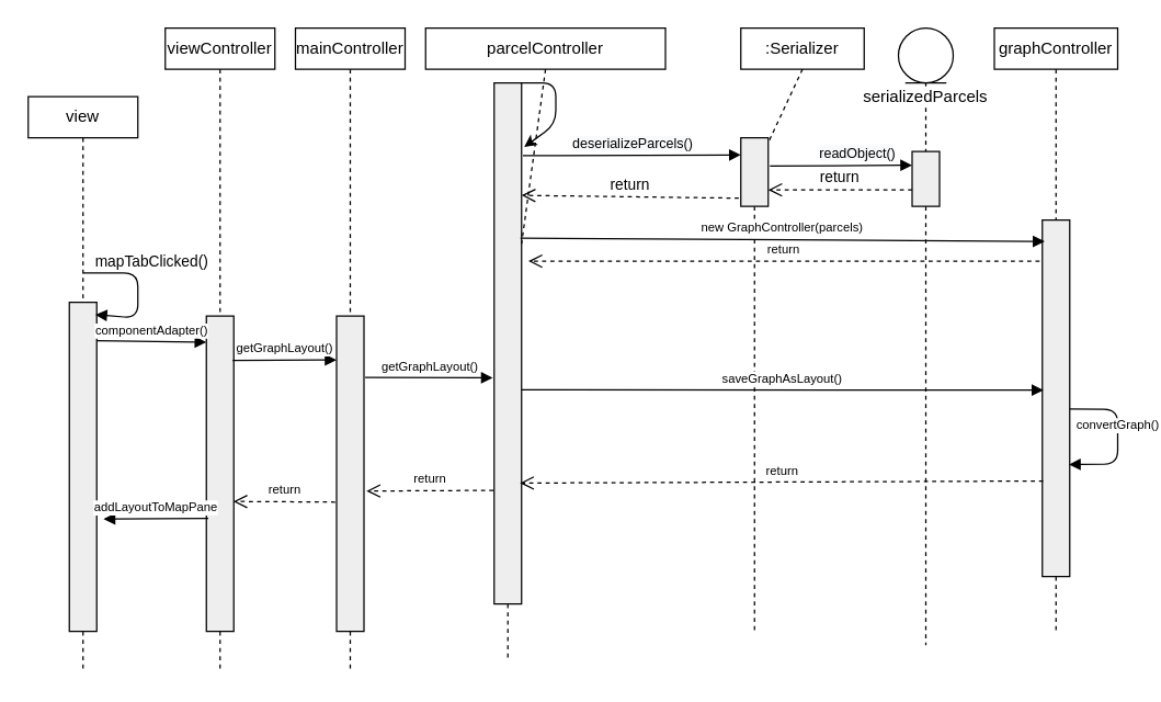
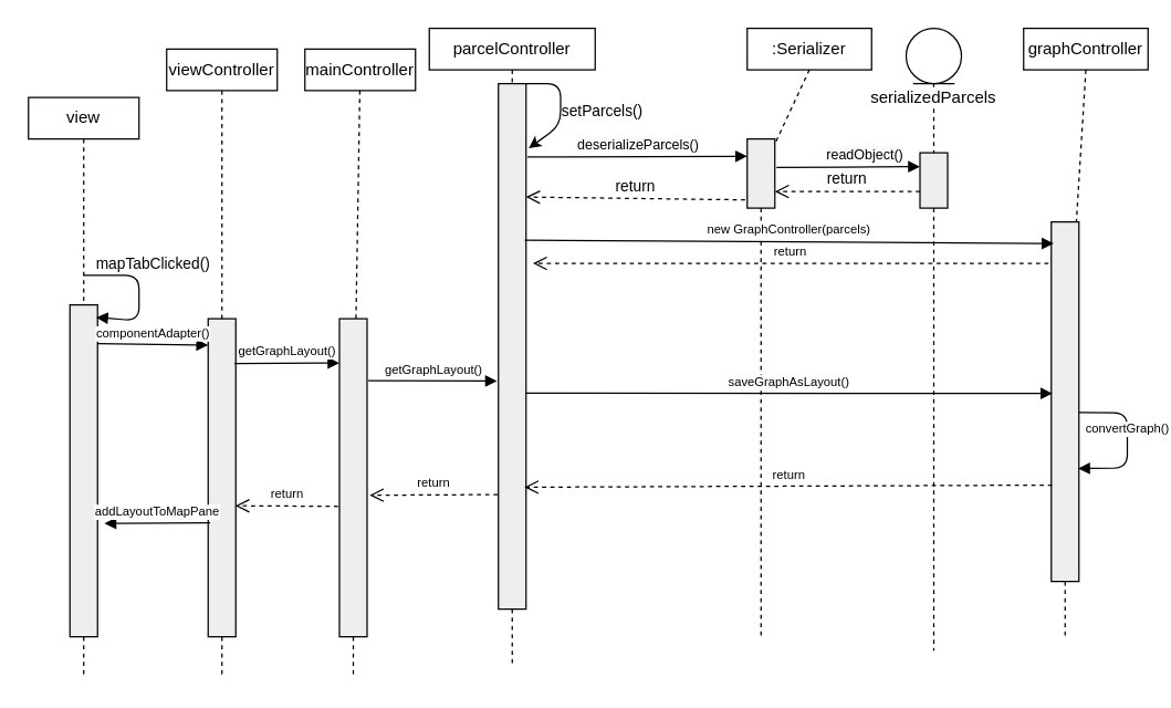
- <mxCell id="22" value="viewController" style="shape=rect;html=1;whiteSpace=wrap;align=center;" vertex="1" parent="1"><mxGeometry x="120" y="20" width="80" height="30" as="geometry" /></mxCell>
+ <mxCell id="22" value="viewController" style="shape=rect;html=1;whiteSpace=wrap;align=center;" vertex="1" parent="1"><mxGeometry x="120" y="35" width="80" height="30" as="geometry" /></mxCell>
- <mxCell id="32" value="mainController" style="shape=rect;html=1;whiteSpace=wrap;align=center;" vertex="1" parent="1"><mxGeometry x="215" y="20" width="80" height="30" as="geometry" /></mxCell>
+ <mxCell id="32" value="mainController" style="shape=rect;html=1;whiteSpace=wrap;align=center;" vertex="1" parent="1"><mxGeometry x="220" y="35" width="80" height="30" as="geometry" /></mxCell>
- <mxCell id="2" value="parcelController" style="shape=rect;html=1;whiteSpace=wrap;align=center;" vertex="1" parent="1"><mxGeometry x="310" y="20" width="175" height="30" as="geometry" /></mxCell>
+ <mxCell id="2" value="parcelController" style="shape=rect;html=1;whiteSpace=wrap;align=center;" vertex="1" parent="1"><mxGeometry x="310" y="20" width="120" height="30" as="geometry" /></mxCell>
- <mxCell id="27" value="graphController" style="shape=rect;html=1;whiteSpace=wrap;align=center;" vertex="1" parent="1"><mxGeometry x="725" y="20" width="90" height="30" as="geometry" /></mxCell>
+ <mxCell id="27" value="graphController" style="shape=rect;html=1;whiteSpace=wrap;align=center;" vertex="1" parent="1"><mxGeometry x="740" y="20" width="90" height="30" as="geometry" /></mxCell>
+ <mxCell id="14" value="setParcels()" style="text;html=1;align=center;verticalAlign=middle;resizable=0;points=[];autosize=1;fontSize=11;" vertex="1" parent="1"><mxGeometry x="400" y="70" width="70" height="20" as="geometry" /></mxCell>
